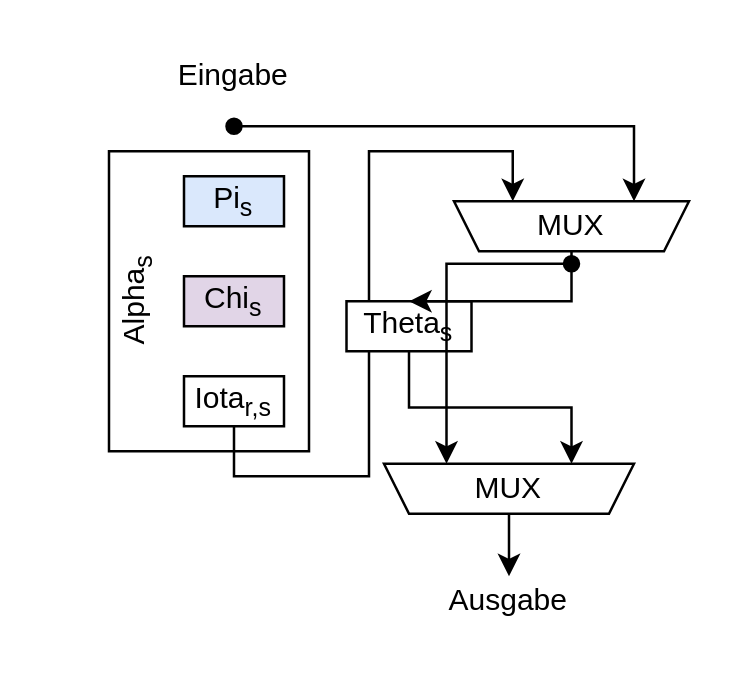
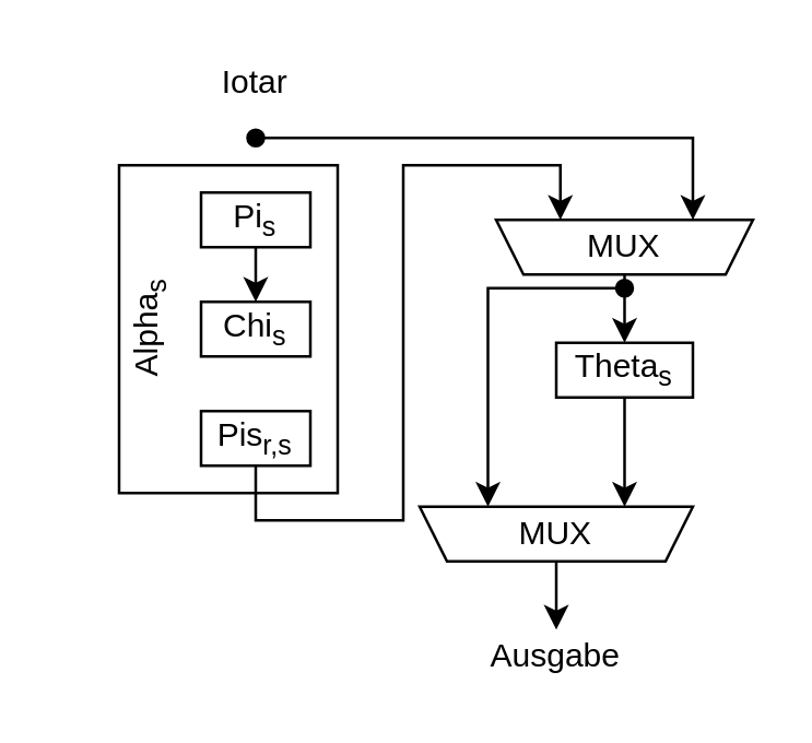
- <mxCell id="7" value="Eingabe" style="text;html=1;strokeColor=none;fillColor=none;align=center;verticalAlign=middle;whiteSpace=wrap;rounded=0;" vertex="1" parent="1"><mxGeometry x="63" y="20" width="60" height="20" as="geometry" /></mxCell>
+ <mxCell id="7" value="Iotar" style="text;html=1;strokeColor=none;fillColor=none;align=center;verticalAlign=middle;whiteSpace=wrap;rounded=0;" vertex="1" parent="1"><mxGeometry x="63" y="20" width="60" height="20" as="geometry" /></mxCell>
- <mxCell id="6" value="Pi&lt;sub&gt;s&lt;/sub&gt;" style="rounded=0;whiteSpace=wrap;html=1;fillColor=#dae8fc;" vertex="1" parent="1"><mxGeometry x="73" y="70" width="40" height="20" as="geometry" /></mxCell>
+ <mxCell id="6" value="Pi&lt;sub&gt;s&lt;/sub&gt;" style="rounded=0;whiteSpace=wrap;html=1;" vertex="1" parent="1"><mxGeometry x="73" y="70" width="40" height="20" as="geometry" /></mxCell>
+ <mxCell id="5" style="edgeStyle=orthogonalEdgeStyle;rounded=0;orthogonalLoop=1;jettySize=auto;html=1;exitX=0.5;exitY=1;exitDx=0;exitDy=0;entryX=0.5;entryY=0;entryDx=0;entryDy=0;" edge="1" parent="1" source="6" target="8"><mxGeometry relative="1" as="geometry" /></mxCell>
- <mxCell id="8" value="Chi&lt;sub&gt;s&lt;/sub&gt;" style="rounded=0;whiteSpace=wrap;html=1;fillColor=#e1d5e7;" vertex="1" parent="1"><mxGeometry x="73" y="110" width="40" height="20" as="geometry" /></mxCell>
+ <mxCell id="8" value="Chi&lt;sub&gt;s&lt;/sub&gt;" style="rounded=0;whiteSpace=wrap;html=1;" vertex="1" parent="1"><mxGeometry x="73" y="110" width="40" height="20" as="geometry" /></mxCell>
- <mxCell id="12" value="Theta&lt;sub&gt;s&lt;/sub&gt;" style="rounded=0;whiteSpace=wrap;html=1;" vertex="1" parent="1"><mxGeometry x="138" y="120" width="50" height="20" as="geometry" /></mxCell>
+ <mxCell id="12" value="Theta&lt;sub&gt;s&lt;/sub&gt;" style="rounded=0;whiteSpace=wrap;html=1;" vertex="1" parent="1"><mxGeometry x="203" y="125" width="50" height="20" as="geometry" /></mxCell>
- <mxCell id="10" value="Iota&lt;sub&gt;r,s&lt;/sub&gt;" style="rounded=0;whiteSpace=wrap;html=1;" vertex="1" parent="1"><mxGeometry x="73" y="150" width="40" height="20" as="geometry" /></mxCell>
+ <mxCell id="10" value="Pis&lt;sub&gt;r,s&lt;/sub&gt;" style="rounded=0;whiteSpace=wrap;html=1;" vertex="1" parent="1"><mxGeometry x="73" y="150" width="40" height="20" as="geometry" /></mxCell>
